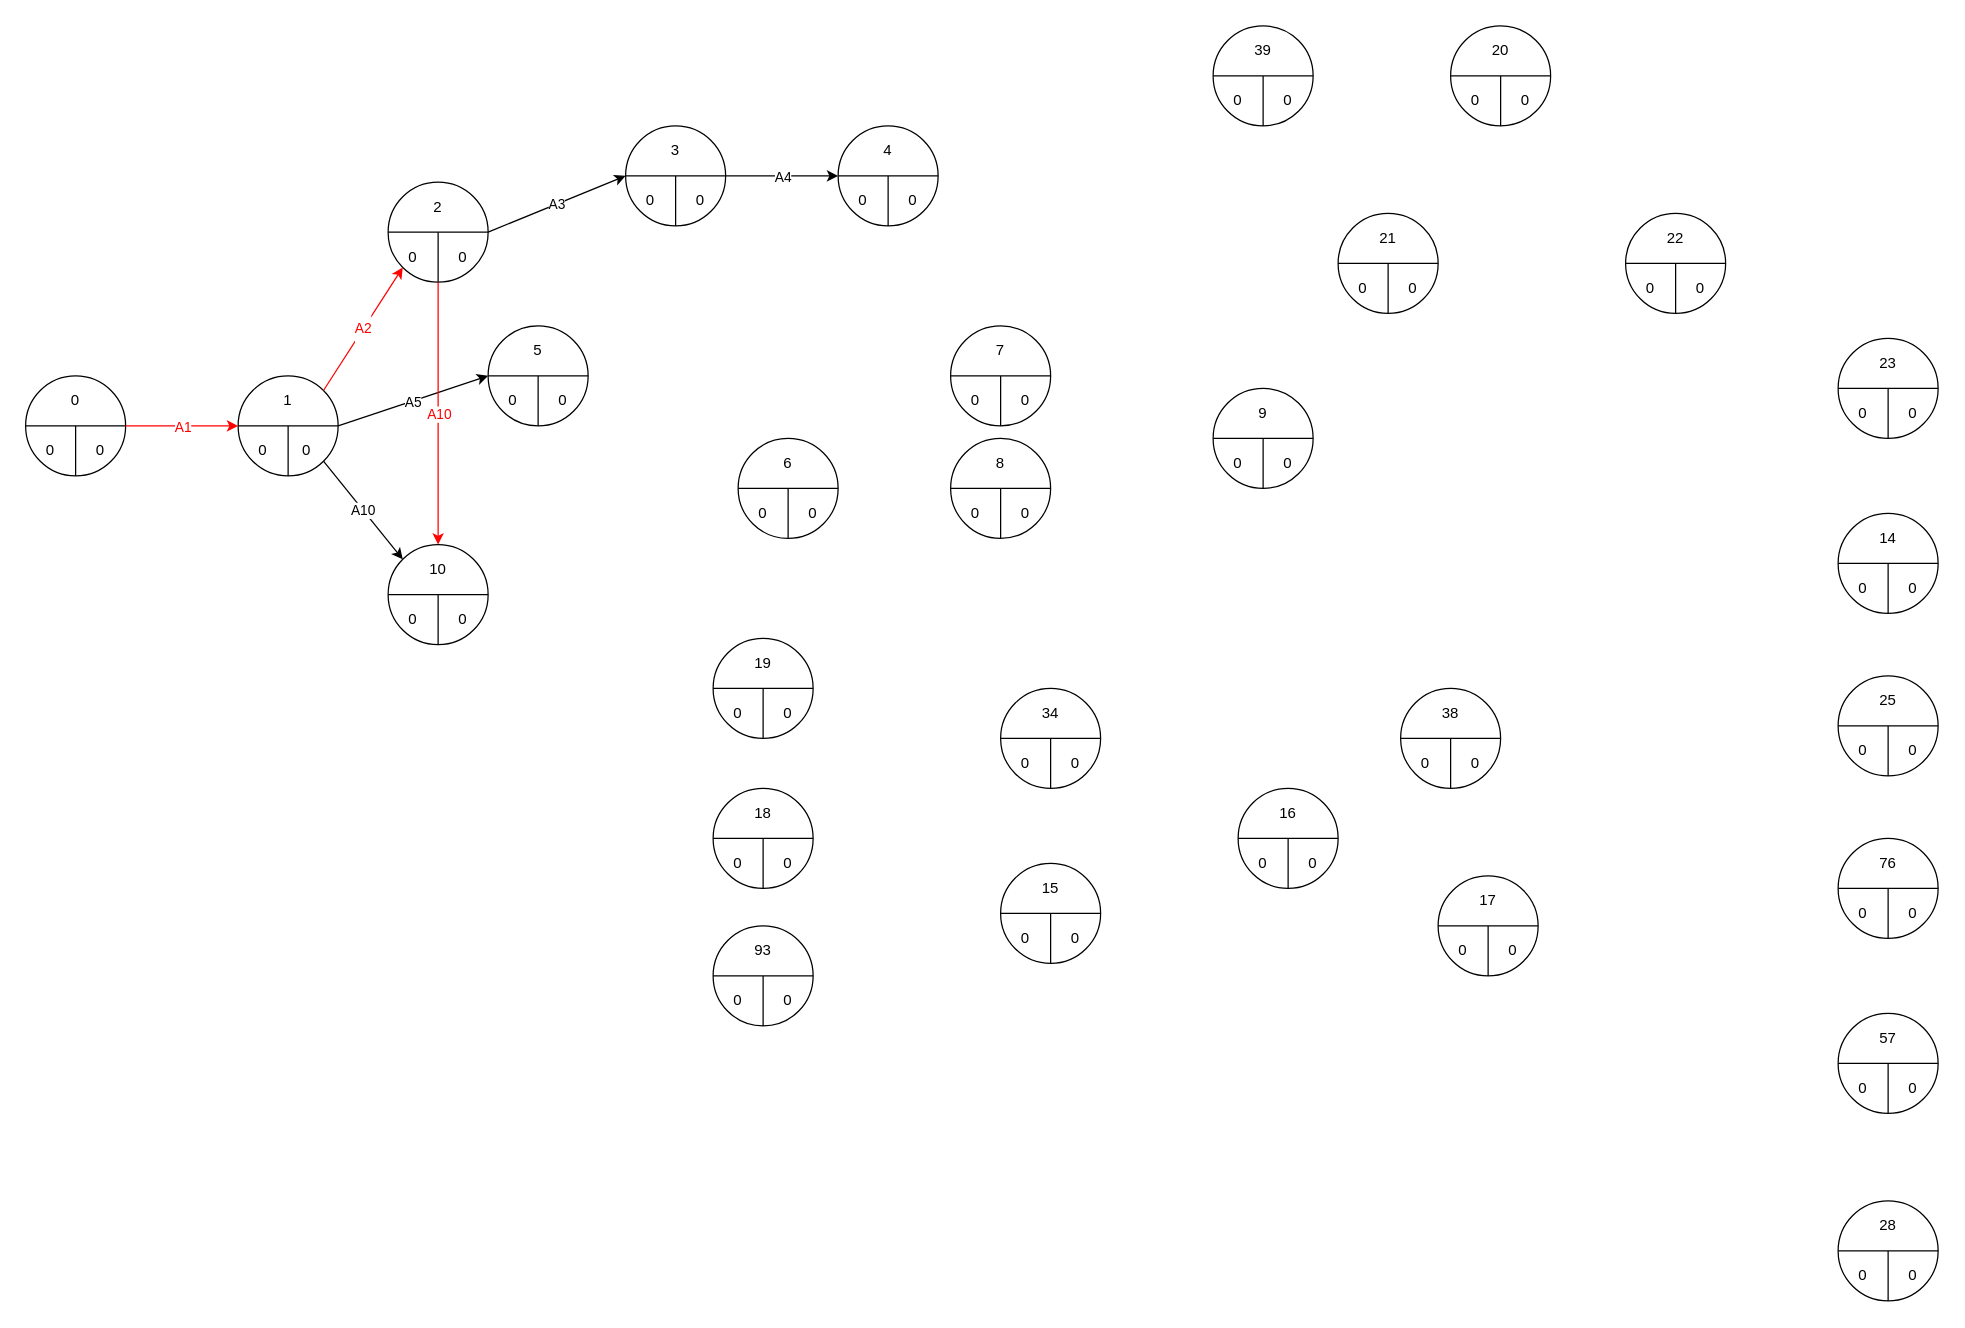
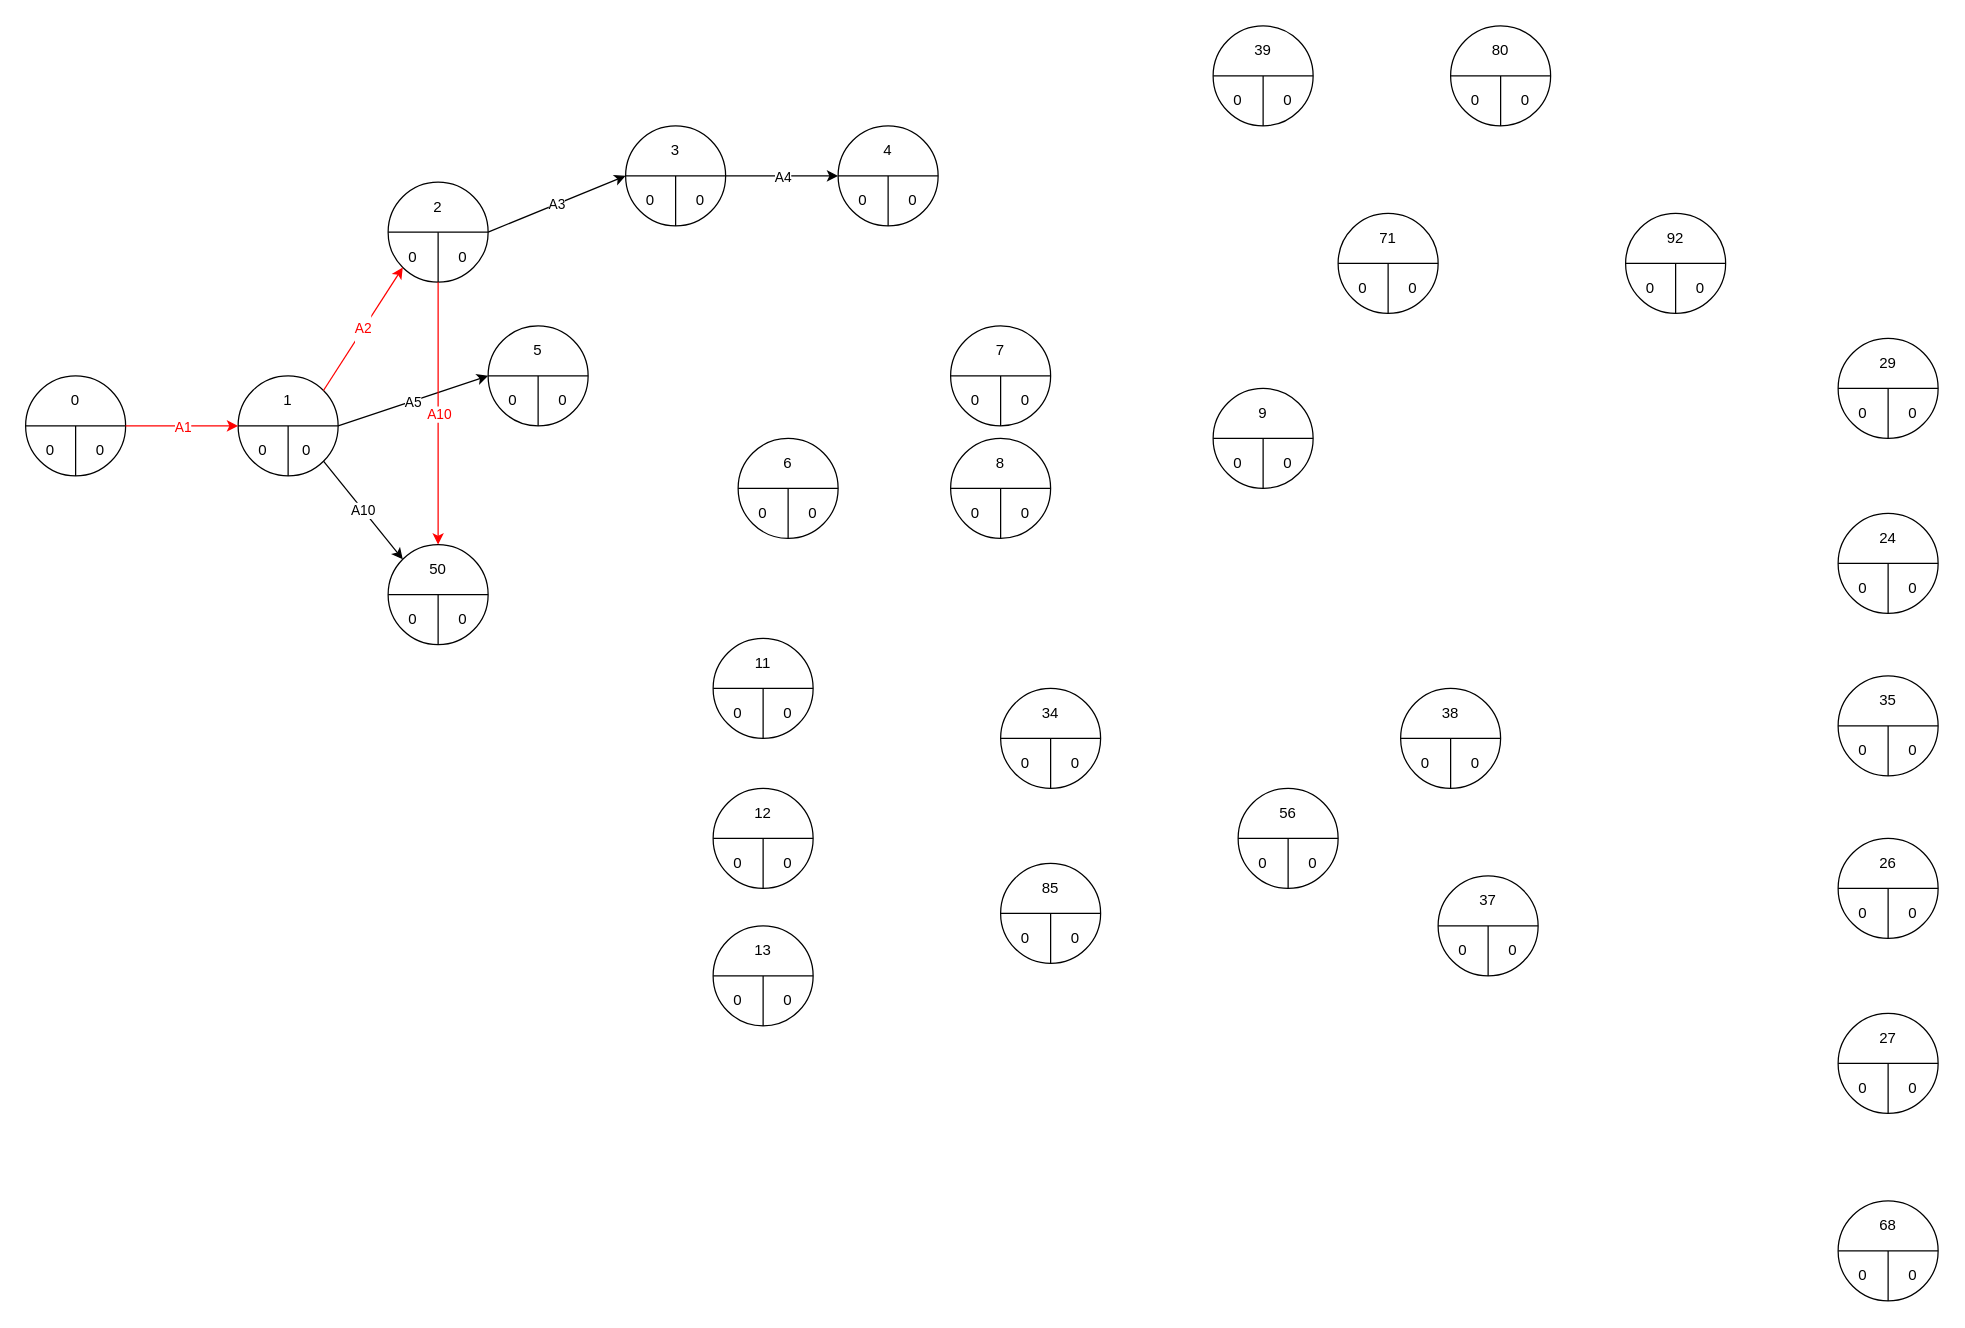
- <mxCell id="125" value="20" style="text;html=1;strokeColor=none;fillColor=none;align=center;verticalAlign=middle;whiteSpace=wrap;rounded=0;" vertex="1" parent="1"><mxGeometry x="1180" y="30" width="40" height="20" as="geometry" /></mxCell>
+ <mxCell id="125" value="80" style="text;html=1;strokeColor=none;fillColor=none;align=center;verticalAlign=middle;whiteSpace=wrap;rounded=0;" vertex="1" parent="1"><mxGeometry x="1180" y="30" width="40" height="20" as="geometry" /></mxCell>
- <mxCell id="131" value="21" style="text;html=1;strokeColor=none;fillColor=none;align=center;verticalAlign=middle;whiteSpace=wrap;rounded=0;" vertex="1" parent="1"><mxGeometry x="1090" y="180" width="40" height="20" as="geometry" /></mxCell>
+ <mxCell id="131" value="71" style="text;html=1;strokeColor=none;fillColor=none;align=center;verticalAlign=middle;whiteSpace=wrap;rounded=0;" vertex="1" parent="1"><mxGeometry x="1090" y="180" width="40" height="20" as="geometry" /></mxCell>
- <mxCell id="137" value="22" style="text;html=1;strokeColor=none;fillColor=none;align=center;verticalAlign=middle;whiteSpace=wrap;rounded=0;" vertex="1" parent="1"><mxGeometry x="1320" y="180" width="40" height="20" as="geometry" /></mxCell>
+ <mxCell id="137" value="92" style="text;html=1;strokeColor=none;fillColor=none;align=center;verticalAlign=middle;whiteSpace=wrap;rounded=0;" vertex="1" parent="1"><mxGeometry x="1320" y="180" width="40" height="20" as="geometry" /></mxCell>
- <mxCell id="143" value="23" style="text;html=1;strokeColor=none;fillColor=none;align=center;verticalAlign=middle;whiteSpace=wrap;rounded=0;" vertex="1" parent="1"><mxGeometry x="1490" y="280" width="40" height="20" as="geometry" /></mxCell>
+ <mxCell id="143" value="29" style="text;html=1;strokeColor=none;fillColor=none;align=center;verticalAlign=middle;whiteSpace=wrap;rounded=0;" vertex="1" parent="1"><mxGeometry x="1490" y="280" width="40" height="20" as="geometry" /></mxCell>
- <mxCell id="149" value="14" style="text;html=1;strokeColor=none;fillColor=none;align=center;verticalAlign=middle;whiteSpace=wrap;rounded=0;" vertex="1" parent="1"><mxGeometry x="1490" y="420" width="40" height="20" as="geometry" /></mxCell>
+ <mxCell id="149" value="24" style="text;html=1;strokeColor=none;fillColor=none;align=center;verticalAlign=middle;whiteSpace=wrap;rounded=0;" vertex="1" parent="1"><mxGeometry x="1490" y="420" width="40" height="20" as="geometry" /></mxCell>
- <mxCell id="29" value="10" style="text;html=1;strokeColor=none;fillColor=none;align=center;verticalAlign=middle;whiteSpace=wrap;rounded=0;" vertex="1" parent="1"><mxGeometry x="330" y="445" width="40" height="20" as="geometry" /></mxCell>
+ <mxCell id="29" value="50" style="text;html=1;strokeColor=none;fillColor=none;align=center;verticalAlign=middle;whiteSpace=wrap;rounded=0;" vertex="1" parent="1"><mxGeometry x="330" y="445" width="40" height="20" as="geometry" /></mxCell>
- <mxCell id="71" value="19" style="text;html=1;strokeColor=none;fillColor=none;align=center;verticalAlign=middle;whiteSpace=wrap;rounded=0;" vertex="1" parent="1"><mxGeometry x="590" y="520" width="40" height="20" as="geometry" /></mxCell>
+ <mxCell id="71" value="11" style="text;html=1;strokeColor=none;fillColor=none;align=center;verticalAlign=middle;whiteSpace=wrap;rounded=0;" vertex="1" parent="1"><mxGeometry x="590" y="520" width="40" height="20" as="geometry" /></mxCell>
- <mxCell id="155" value="25" style="text;html=1;strokeColor=none;fillColor=none;align=center;verticalAlign=middle;whiteSpace=wrap;rounded=0;" vertex="1" parent="1"><mxGeometry x="1490" y="550" width="40" height="20" as="geometry" /></mxCell>
+ <mxCell id="155" value="35" style="text;html=1;strokeColor=none;fillColor=none;align=center;verticalAlign=middle;whiteSpace=wrap;rounded=0;" vertex="1" parent="1"><mxGeometry x="1490" y="550" width="40" height="20" as="geometry" /></mxCell>
- <mxCell id="77" value="18" style="text;html=1;strokeColor=none;fillColor=none;align=center;verticalAlign=middle;whiteSpace=wrap;rounded=0;" vertex="1" parent="1"><mxGeometry x="590" y="640" width="40" height="20" as="geometry" /></mxCell>
+ <mxCell id="77" value="12" style="text;html=1;strokeColor=none;fillColor=none;align=center;verticalAlign=middle;whiteSpace=wrap;rounded=0;" vertex="1" parent="1"><mxGeometry x="590" y="640" width="40" height="20" as="geometry" /></mxCell>
- <mxCell id="101" value="16" style="text;html=1;strokeColor=none;fillColor=none;align=center;verticalAlign=middle;whiteSpace=wrap;rounded=0;" vertex="1" parent="1"><mxGeometry x="1010" y="640" width="40" height="20" as="geometry" /></mxCell>
+ <mxCell id="101" value="56" style="text;html=1;strokeColor=none;fillColor=none;align=center;verticalAlign=middle;whiteSpace=wrap;rounded=0;" vertex="1" parent="1"><mxGeometry x="1010" y="640" width="40" height="20" as="geometry" /></mxCell>
- <mxCell id="161" value="76" style="text;html=1;strokeColor=none;fillColor=none;align=center;verticalAlign=middle;whiteSpace=wrap;rounded=0;" vertex="1" parent="1"><mxGeometry x="1490" y="680" width="40" height="20" as="geometry" /></mxCell>
+ <mxCell id="161" value="26" style="text;html=1;strokeColor=none;fillColor=none;align=center;verticalAlign=middle;whiteSpace=wrap;rounded=0;" vertex="1" parent="1"><mxGeometry x="1490" y="680" width="40" height="20" as="geometry" /></mxCell>
- <mxCell id="95" value="15" style="text;html=1;strokeColor=none;fillColor=none;align=center;verticalAlign=middle;whiteSpace=wrap;rounded=0;" vertex="1" parent="1"><mxGeometry x="820" y="700" width="40" height="20" as="geometry" /></mxCell>
+ <mxCell id="95" value="85" style="text;html=1;strokeColor=none;fillColor=none;align=center;verticalAlign=middle;whiteSpace=wrap;rounded=0;" vertex="1" parent="1"><mxGeometry x="820" y="700" width="40" height="20" as="geometry" /></mxCell>
- <mxCell id="107" value="17" style="text;html=1;strokeColor=none;fillColor=none;align=center;verticalAlign=middle;whiteSpace=wrap;rounded=0;" vertex="1" parent="1"><mxGeometry x="1170" y="710" width="40" height="20" as="geometry" /></mxCell>
+ <mxCell id="107" value="37" style="text;html=1;strokeColor=none;fillColor=none;align=center;verticalAlign=middle;whiteSpace=wrap;rounded=0;" vertex="1" parent="1"><mxGeometry x="1170" y="710" width="40" height="20" as="geometry" /></mxCell>
- <mxCell id="83" value="93" style="text;html=1;strokeColor=none;fillColor=none;align=center;verticalAlign=middle;whiteSpace=wrap;rounded=0;" vertex="1" parent="1"><mxGeometry x="590" y="750" width="40" height="20" as="geometry" /></mxCell>
+ <mxCell id="83" value="13" style="text;html=1;strokeColor=none;fillColor=none;align=center;verticalAlign=middle;whiteSpace=wrap;rounded=0;" vertex="1" parent="1"><mxGeometry x="590" y="750" width="40" height="20" as="geometry" /></mxCell>
- <mxCell id="167" value="57" style="text;html=1;strokeColor=none;fillColor=none;align=center;verticalAlign=middle;whiteSpace=wrap;rounded=0;" vertex="1" parent="1"><mxGeometry x="1490" y="820" width="40" height="20" as="geometry" /></mxCell>
+ <mxCell id="167" value="27" style="text;html=1;strokeColor=none;fillColor=none;align=center;verticalAlign=middle;whiteSpace=wrap;rounded=0;" vertex="1" parent="1"><mxGeometry x="1490" y="820" width="40" height="20" as="geometry" /></mxCell>
- <mxCell id="173" value="28" style="text;html=1;strokeColor=none;fillColor=none;align=center;verticalAlign=middle;whiteSpace=wrap;rounded=0;" vertex="1" parent="1"><mxGeometry x="1490" y="970" width="40" height="20" as="geometry" /></mxCell>
+ <mxCell id="173" value="68" style="text;html=1;strokeColor=none;fillColor=none;align=center;verticalAlign=middle;whiteSpace=wrap;rounded=0;" vertex="1" parent="1"><mxGeometry x="1490" y="970" width="40" height="20" as="geometry" /></mxCell>
